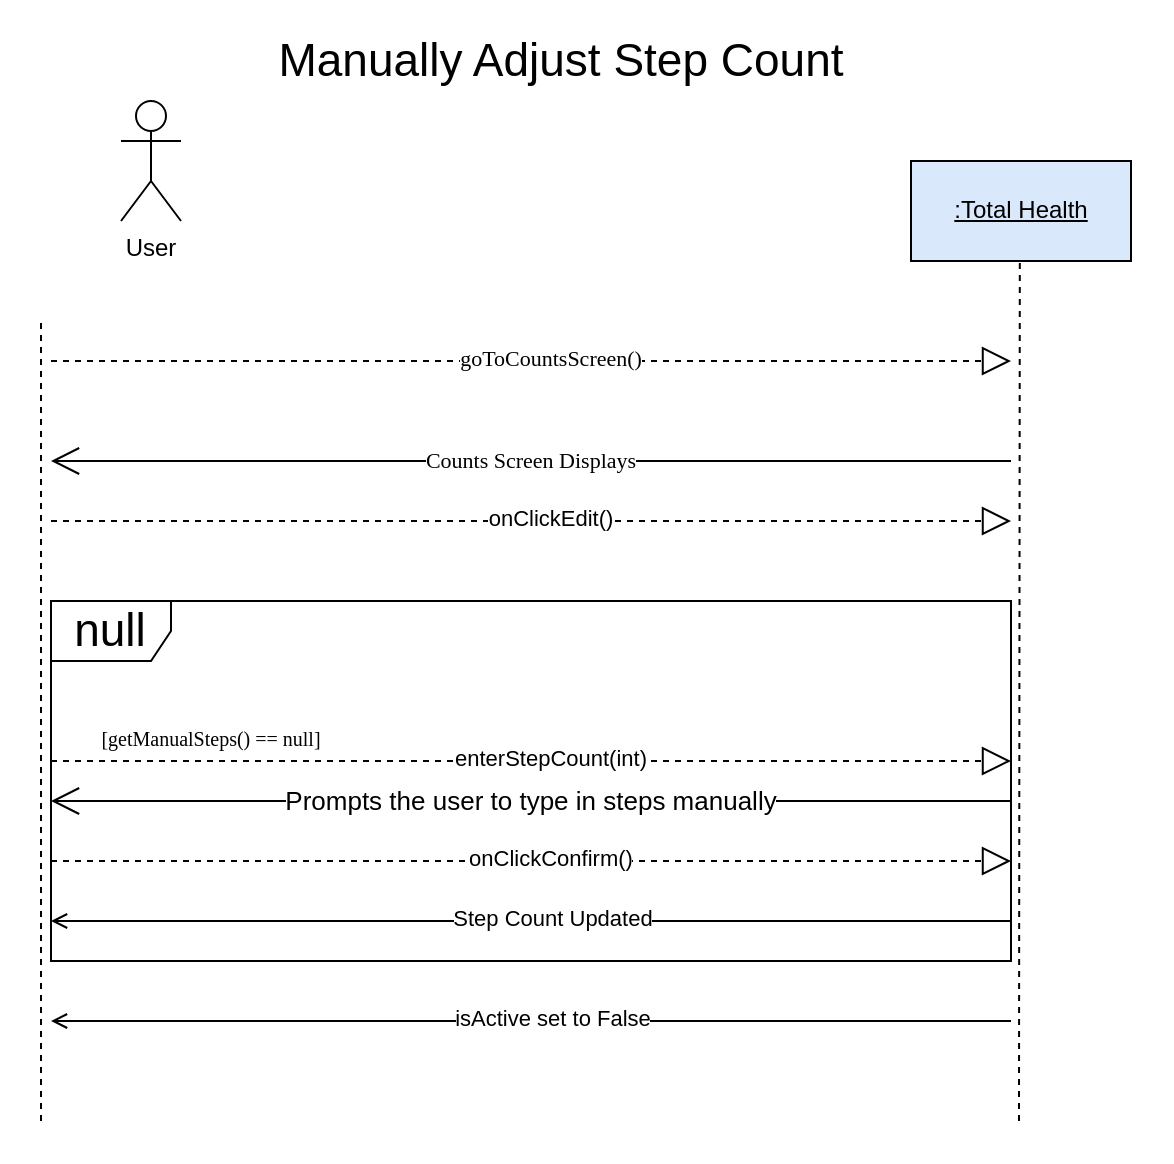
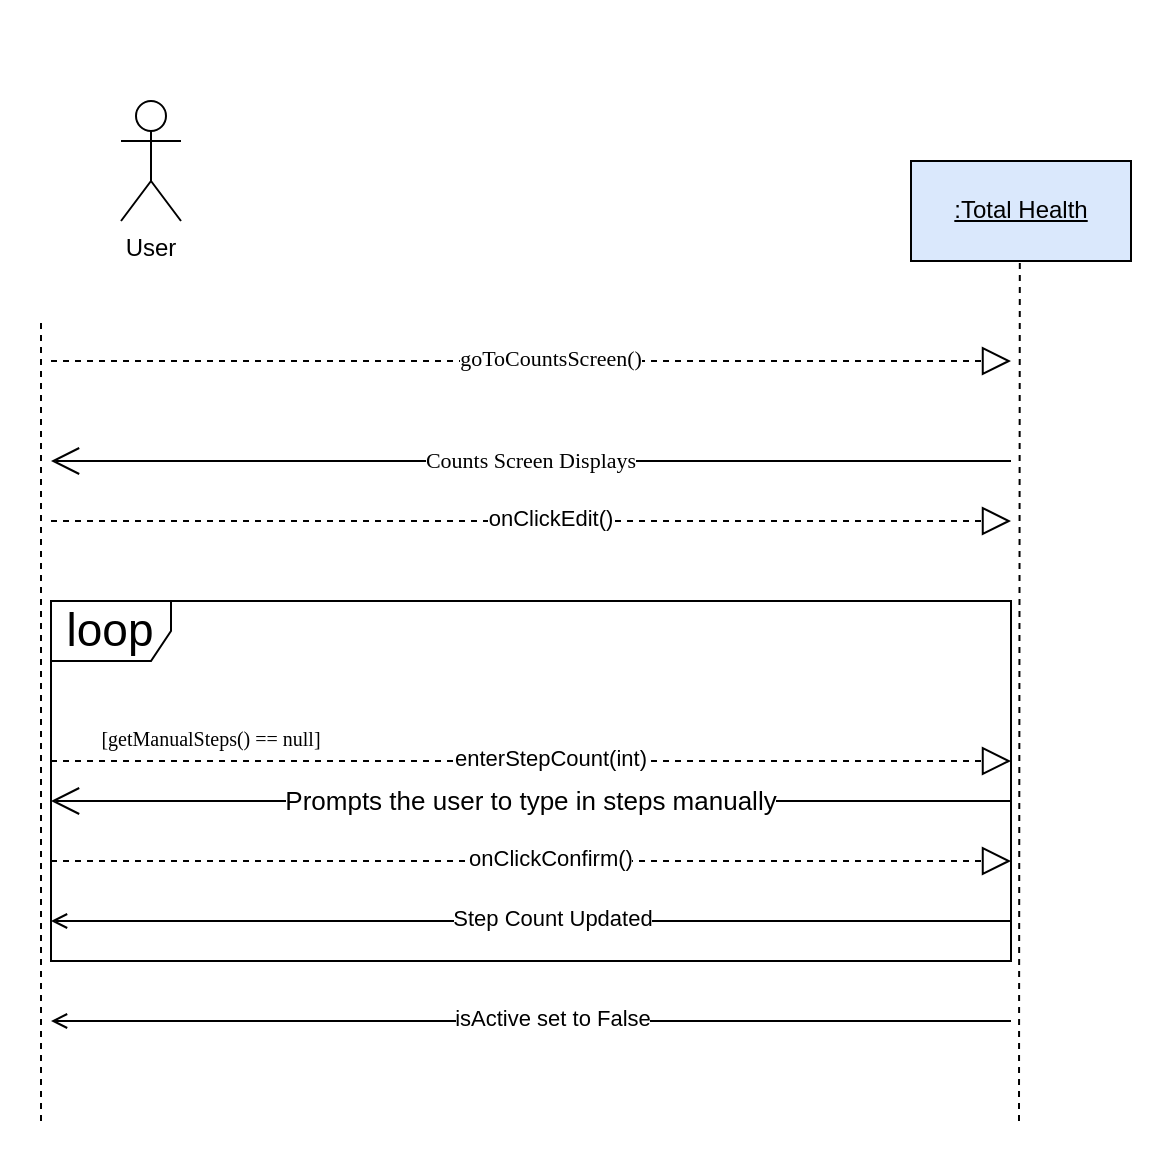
- <mxCell id="19" value="&lt;font style=&quot;font-size: 23px&quot;&gt;Manually Adjust Step Count&lt;br&gt;&lt;/font&gt;" style="text;html=1;align=center;verticalAlign=middle;resizable=0;points=[];autosize=1;strokeColor=none;fillColor=none;" vertex="1" parent="1"><mxGeometry x="130" y="20" width="300" height="20" as="geometry" /></mxCell>
- <mxCell id="2" value="null" style="shape=umlFrame;whiteSpace=wrap;html=1;fontSize=23;" vertex="1" parent="1"><mxGeometry x="25" y="300" width="480" height="180" as="geometry" /></mxCell>
+ <mxCell id="2" value="loop" style="shape=umlFrame;whiteSpace=wrap;html=1;fontSize=23;" vertex="1" parent="1"><mxGeometry x="25" y="300" width="480" height="180" as="geometry" /></mxCell>
